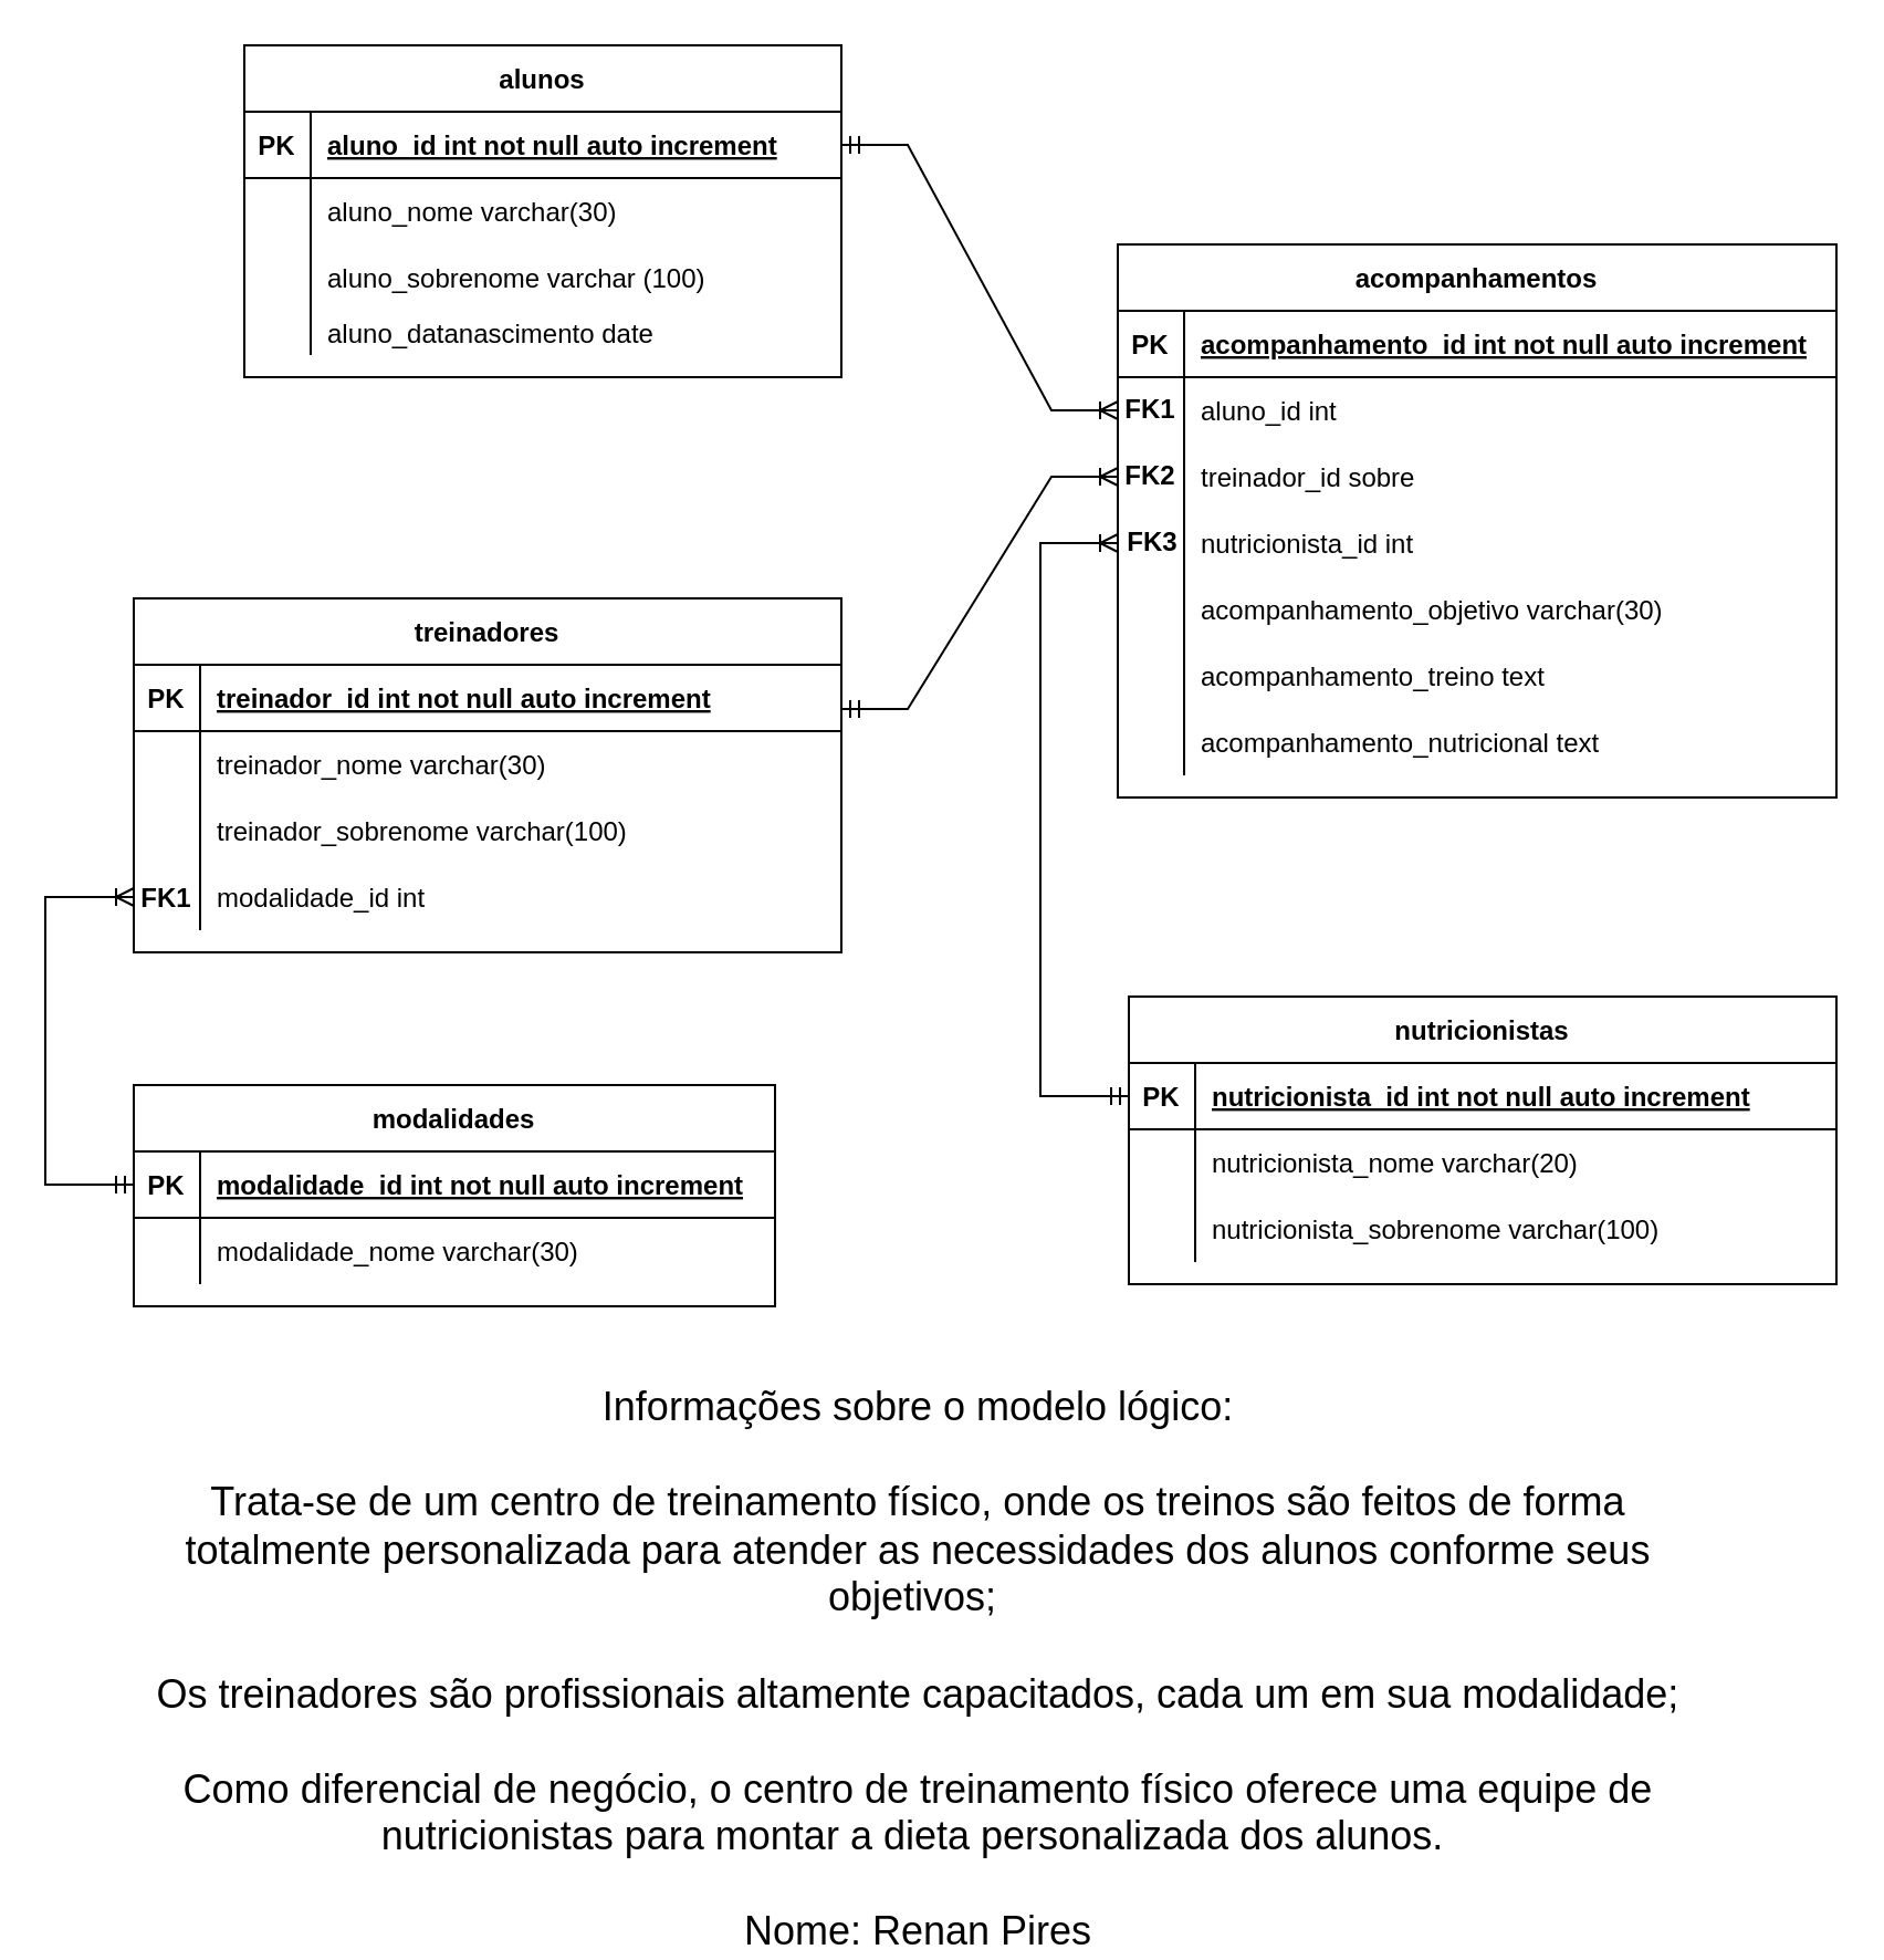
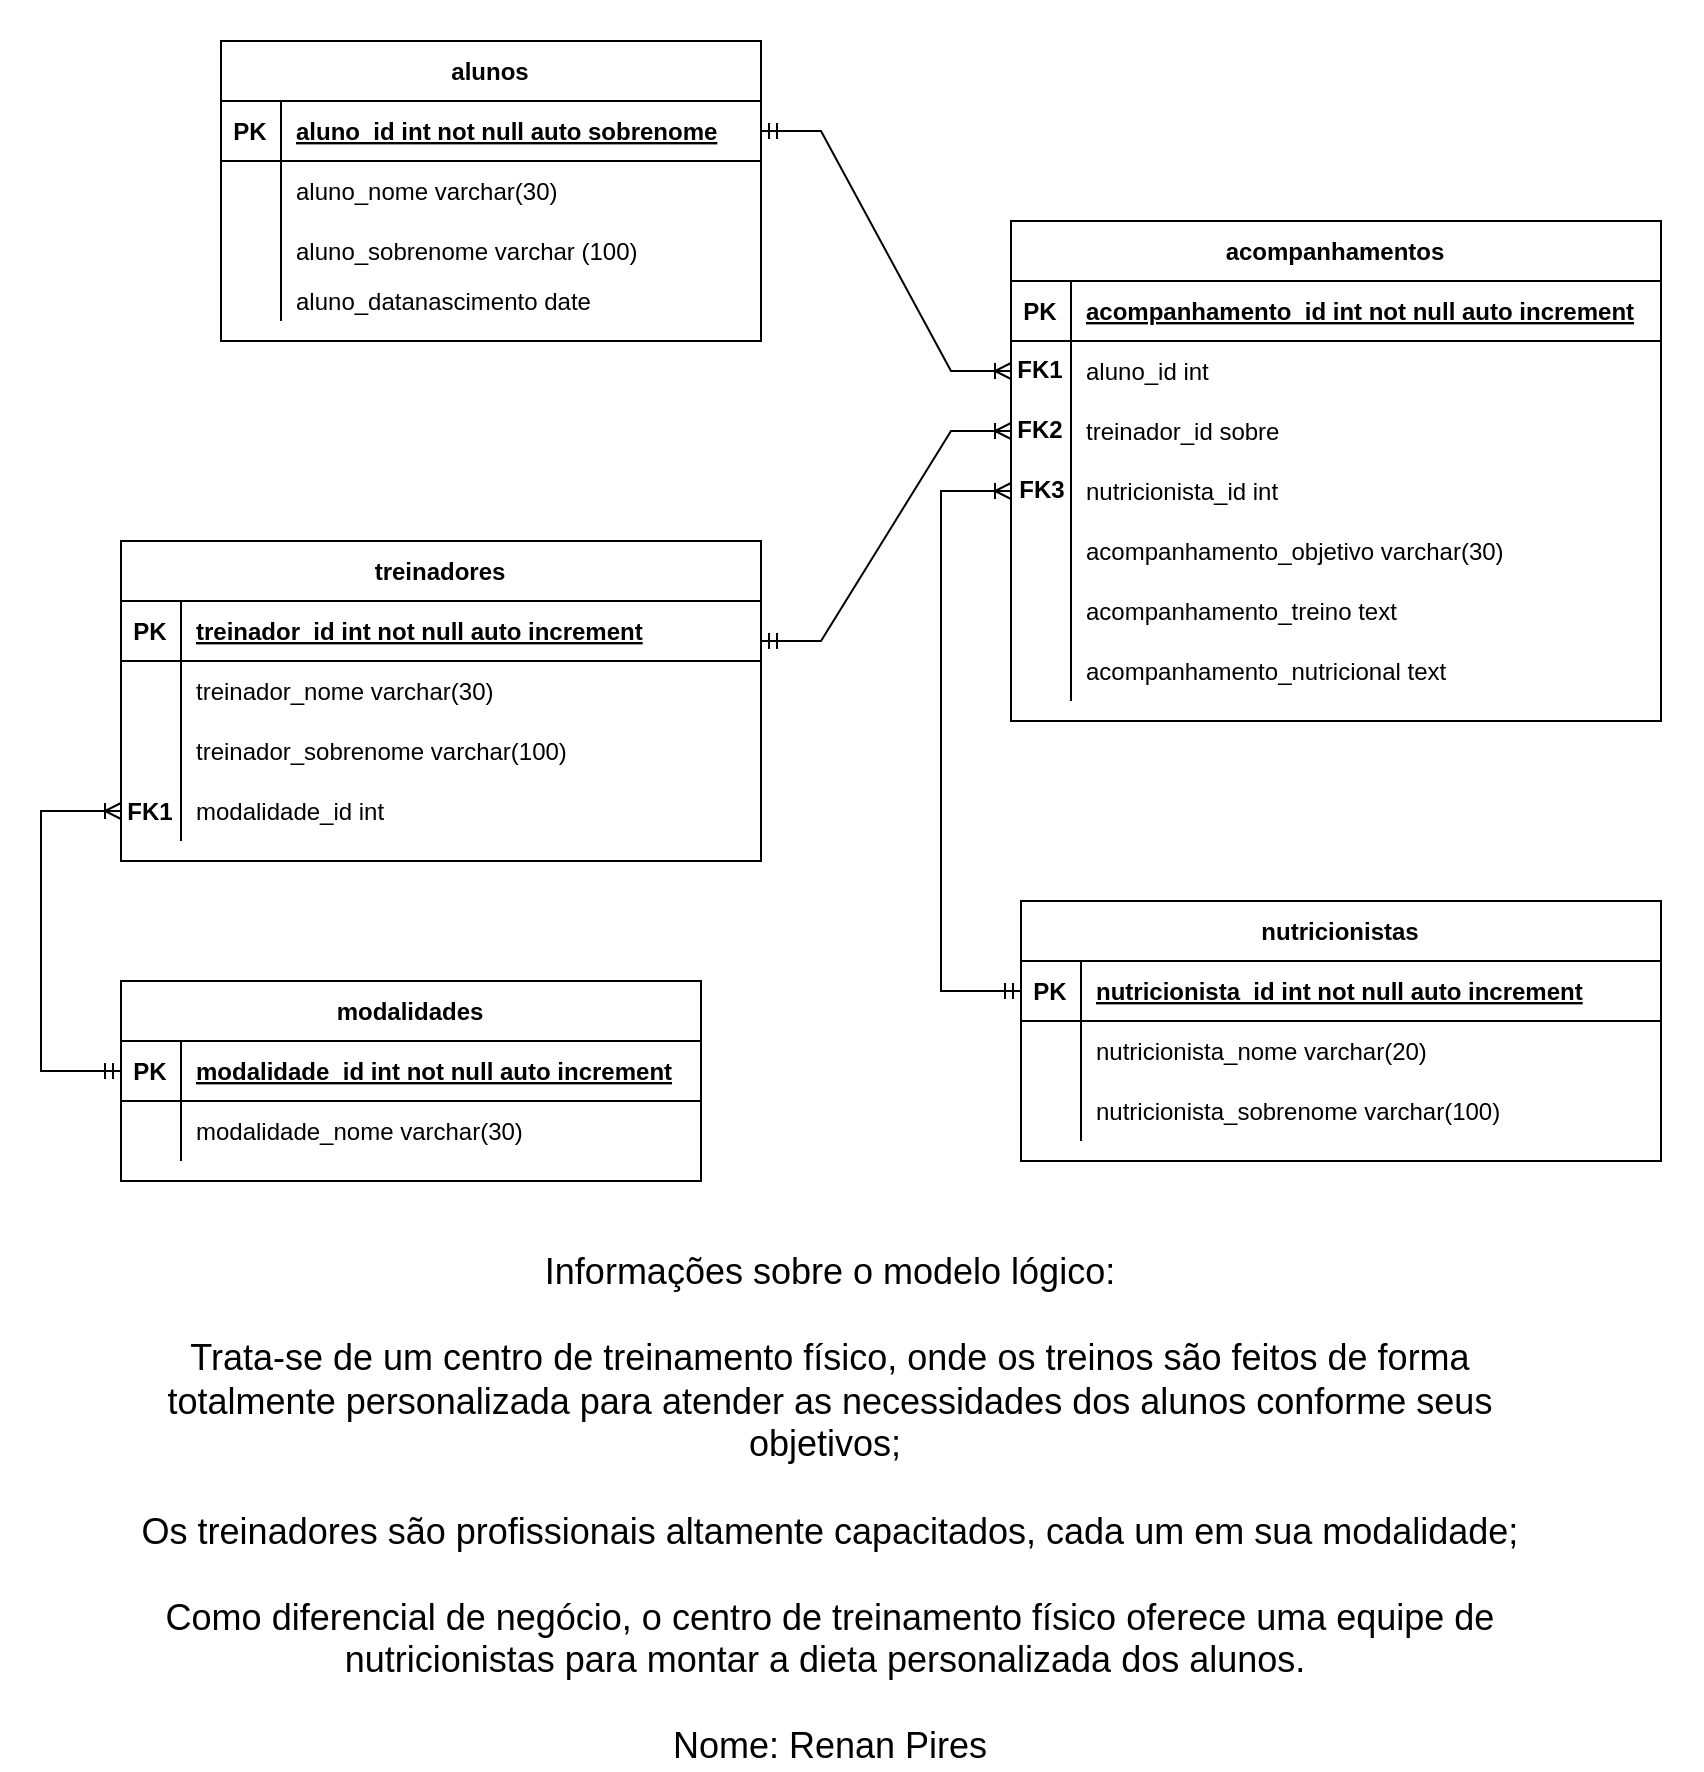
- <mxCell id="18" value="aluno_id int not null auto increment" style="shape=partialRectangle;connectable=0;fillColor=none;top=0;left=0;bottom=0;right=0;align=left;spacingLeft=6;fontStyle=5;overflow=hidden;" parent="16" vertex="1"><mxGeometry x="30" width="240" height="30" as="geometry"><mxRectangle width="240" height="30" as="alternateBounds" /></mxGeometry></mxCell>
+ <mxCell id="18" value="aluno_id int not null auto sobrenome" style="shape=partialRectangle;connectable=0;fillColor=none;top=0;left=0;bottom=0;right=0;align=left;spacingLeft=6;fontStyle=5;overflow=hidden;" parent="16" vertex="1"><mxGeometry x="30" width="240" height="30" as="geometry"><mxRectangle width="240" height="30" as="alternateBounds" /></mxGeometry></mxCell>
